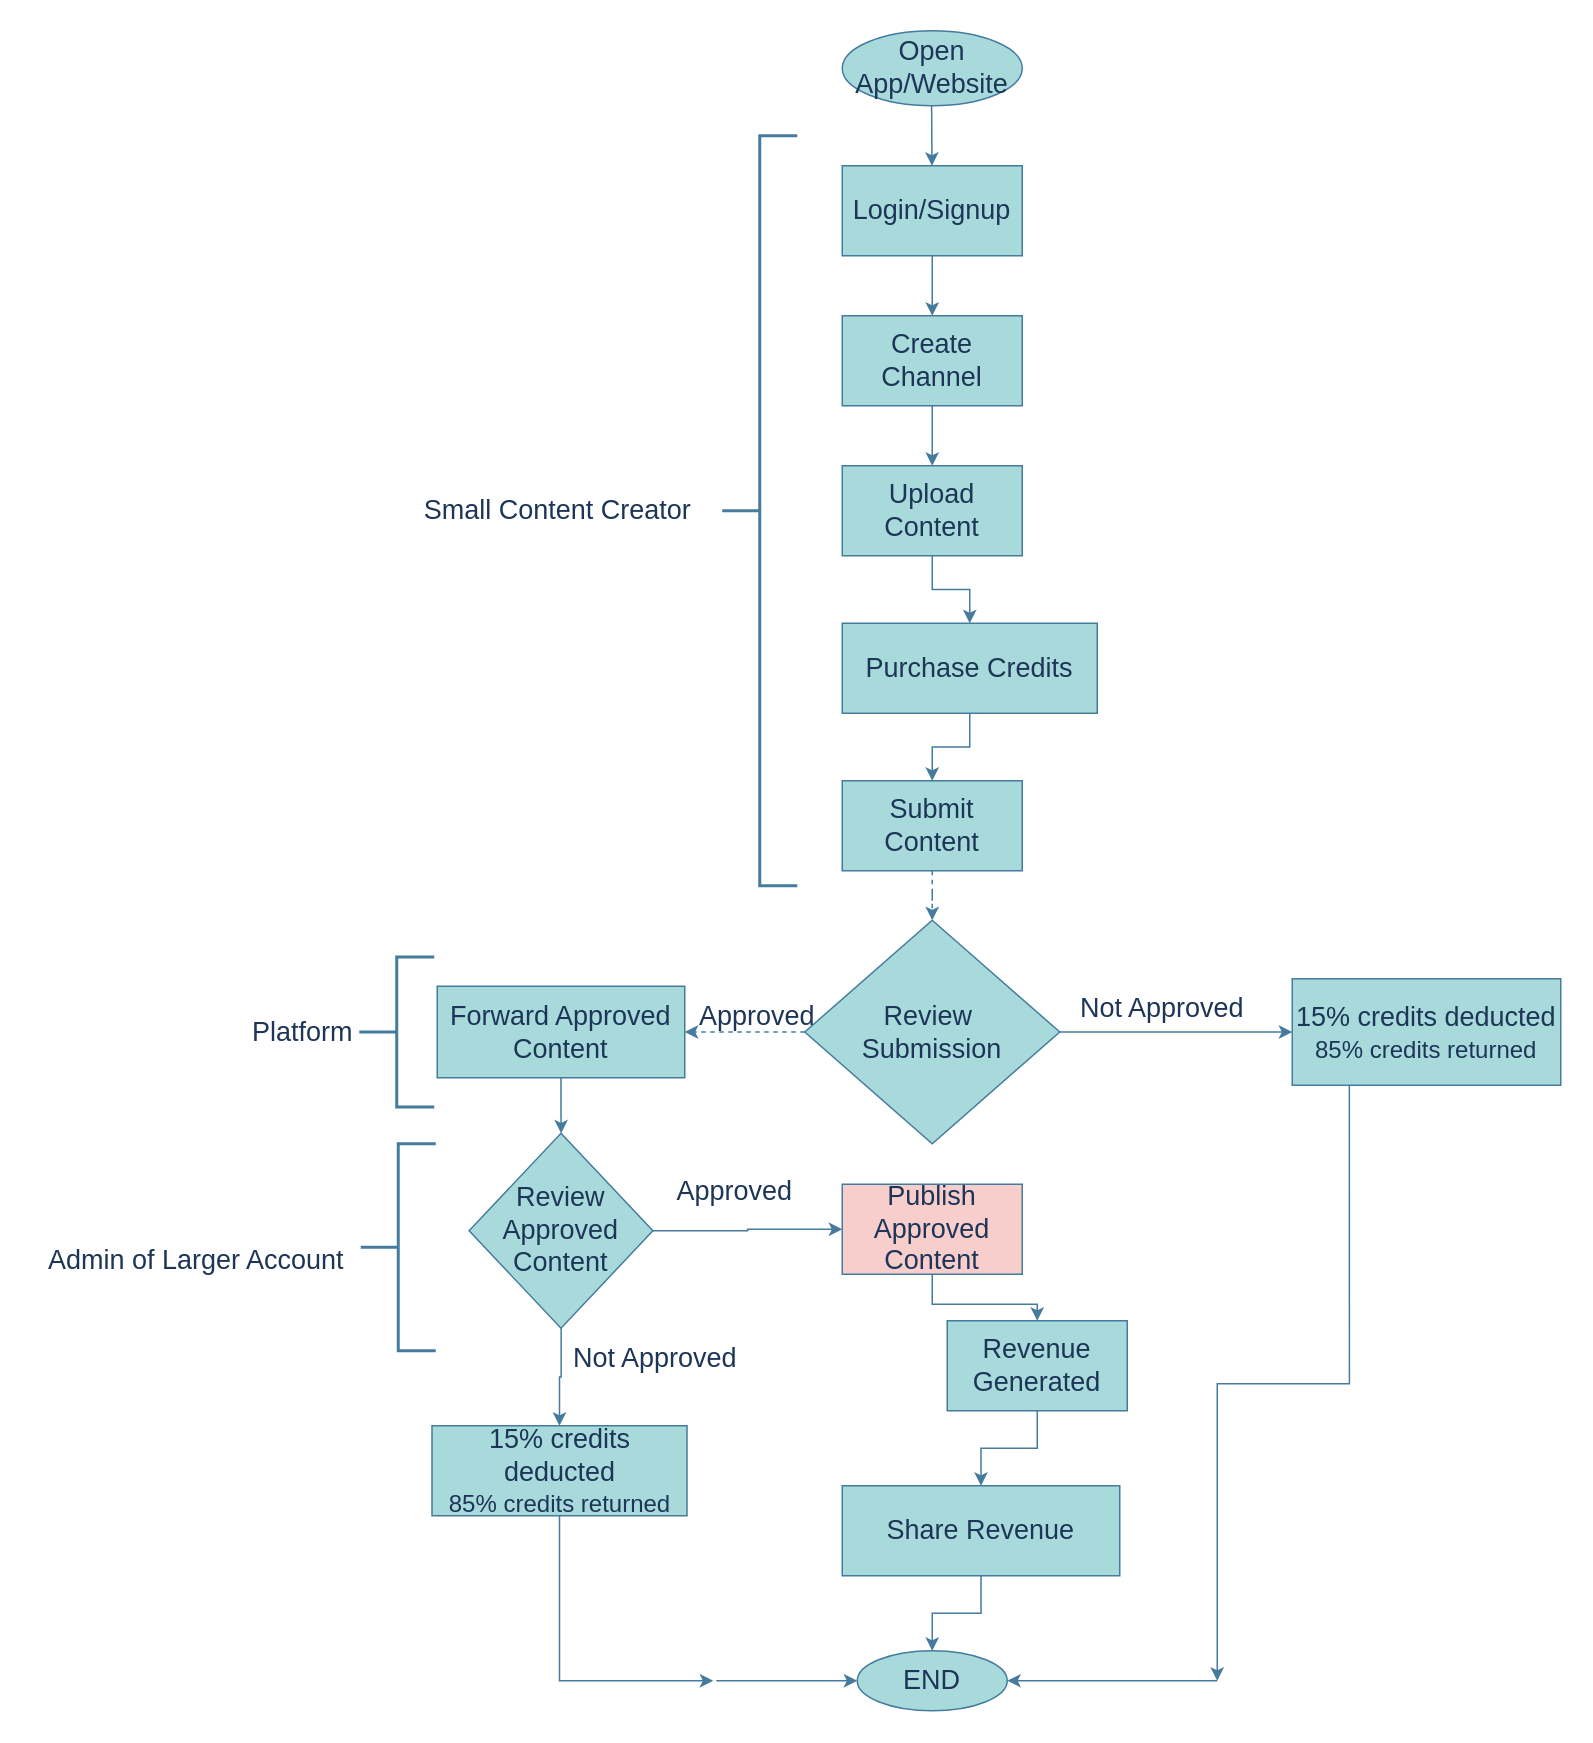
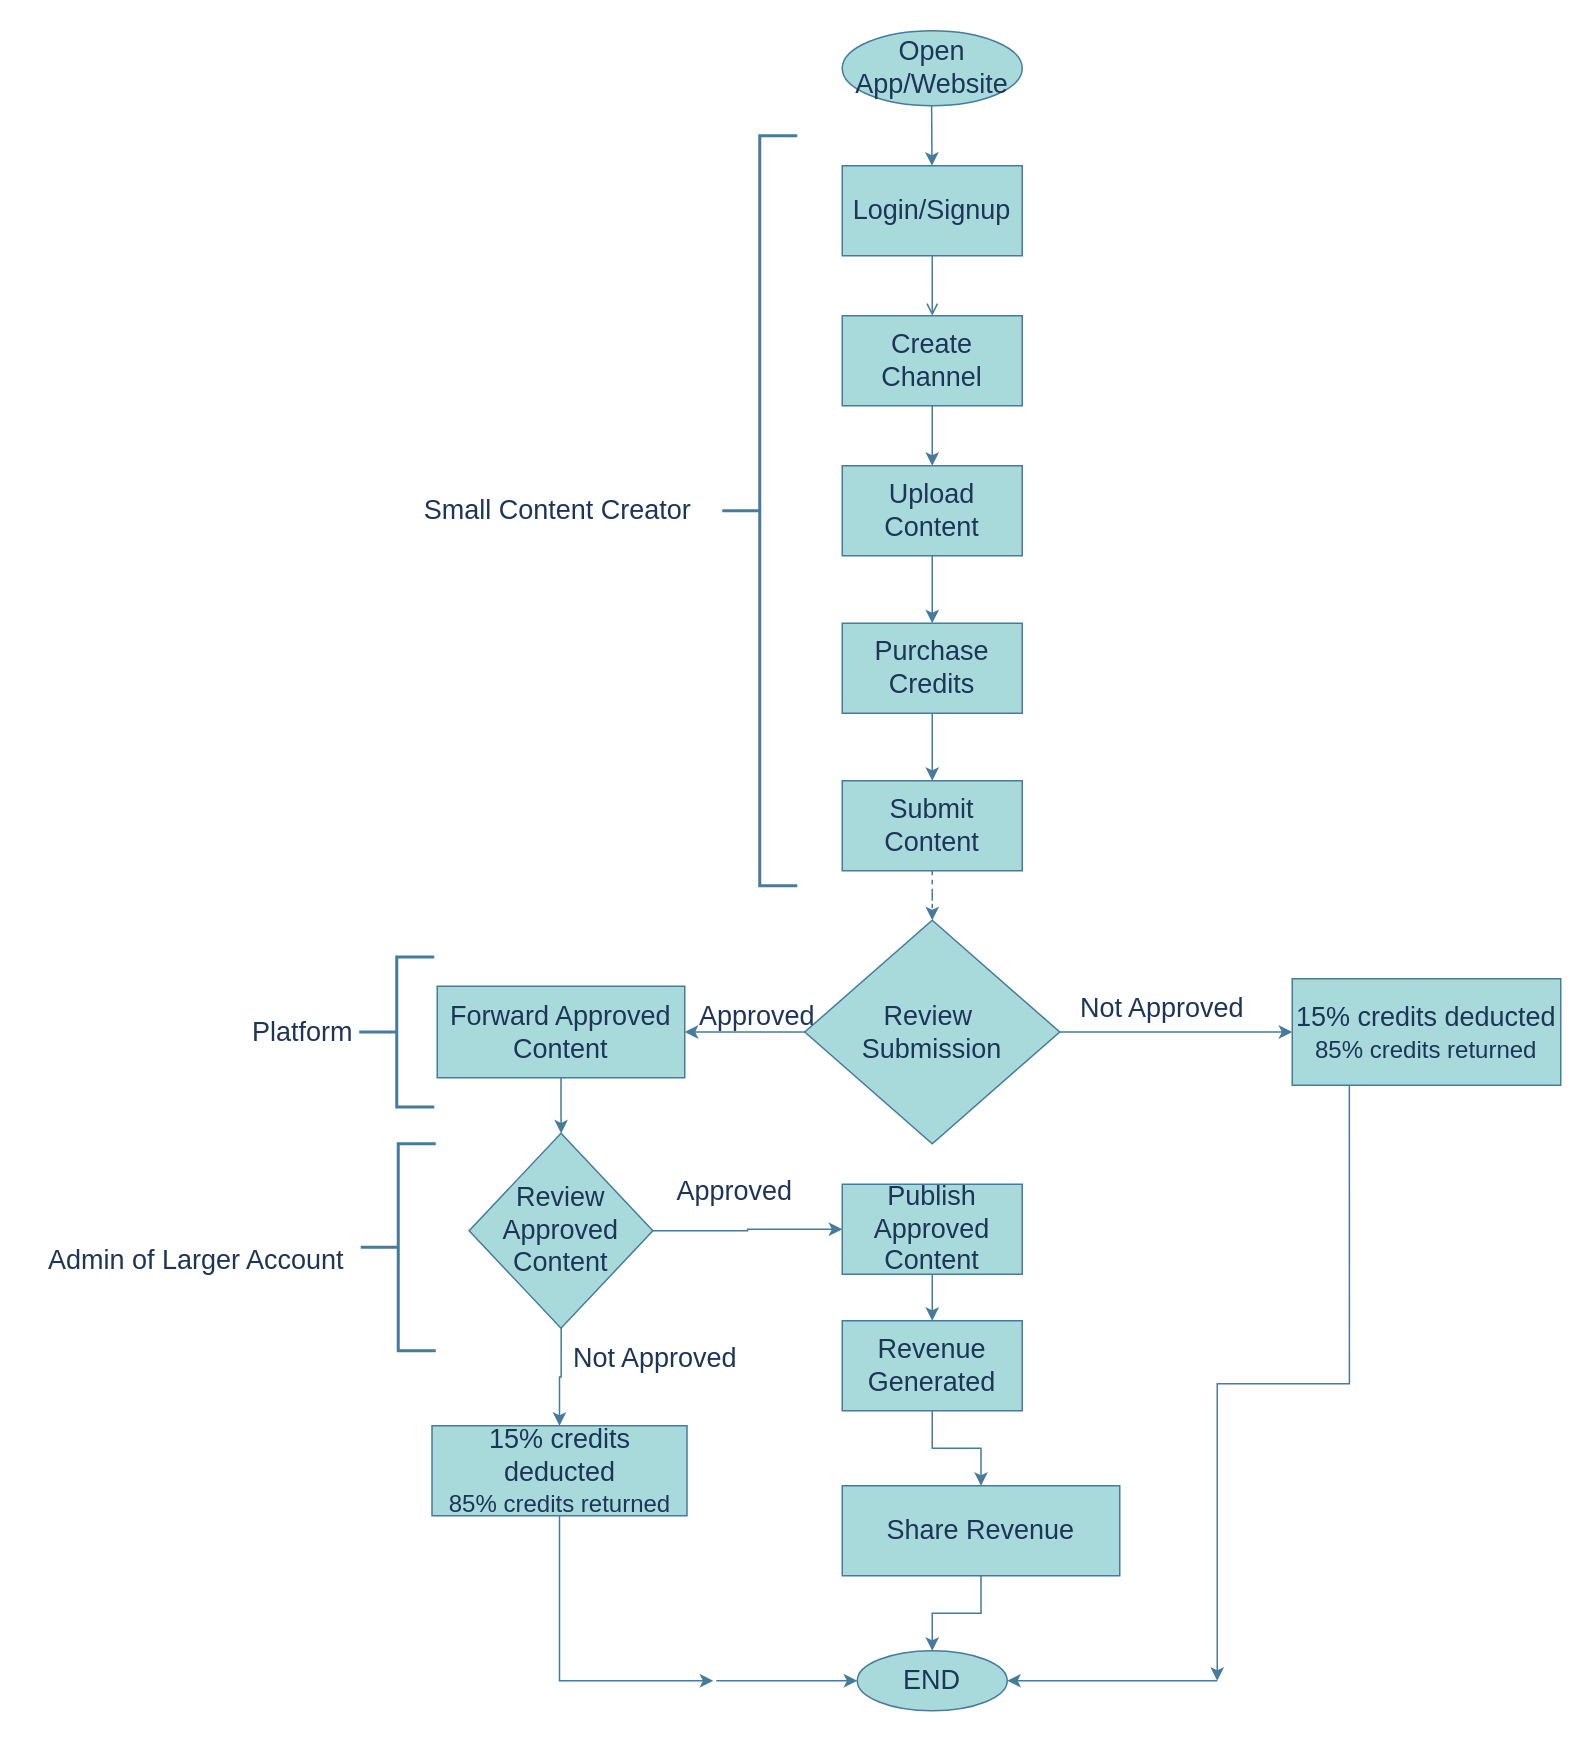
- <mxCell id="4" value="" style="edgeStyle=orthogonalEdgeStyle;rounded=0;orthogonalLoop=1;jettySize=auto;html=1;labelBackgroundColor=none;strokeColor=#457B9D;fontColor=default;" edge="1" parent="1" source="41" target="6"><mxGeometry relative="1" as="geometry" /></mxCell>
+ <mxCell id="4" value="" style="edgeStyle=orthogonalEdgeStyle;rounded=0;orthogonalLoop=1;jettySize=auto;html=1;labelBackgroundColor=none;strokeColor=#457B9D;fontColor=default;endArrow=open;" edge="1" parent="1" source="41" target="6"><mxGeometry relative="1" as="geometry" /></mxCell>
- <mxCell id="10" value="&lt;font style=&quot;font-size: 18px;&quot;&gt;Purchase Credits&lt;/font&gt;" style="rounded=0;whiteSpace=wrap;html=1;labelBackgroundColor=none;fillColor=#A8DADC;strokeColor=#457B9D;fontColor=#1D3557;" vertex="1" parent="1"><mxGeometry x="561" y="415" width="170" height="60" as="geometry" /></mxCell>
+ <mxCell id="10" value="&lt;font style=&quot;font-size: 18px;&quot;&gt;Purchase Credits&lt;/font&gt;" style="rounded=0;whiteSpace=wrap;html=1;labelBackgroundColor=none;fillColor=#A8DADC;strokeColor=#457B9D;fontColor=#1D3557;" vertex="1" parent="1"><mxGeometry x="561" y="415" width="120" height="60" as="geometry" /></mxCell>
- <mxCell id="23" value="" style="edgeStyle=orthogonalEdgeStyle;rounded=0;orthogonalLoop=1;jettySize=auto;html=1;labelBackgroundColor=none;strokeColor=#457B9D;fontColor=default;dashed=1;" edge="1" parent="1" source="25" target="27"><mxGeometry relative="1" as="geometry" /></mxCell>
+ <mxCell id="23" value="" style="edgeStyle=orthogonalEdgeStyle;rounded=0;orthogonalLoop=1;jettySize=auto;html=1;labelBackgroundColor=none;strokeColor=#457B9D;fontColor=default;" edge="1" parent="1" source="25" target="27"><mxGeometry relative="1" as="geometry" /></mxCell>
- <mxCell id="14" value="&lt;font style=&quot;font-size: 18px;&quot;&gt;Publish Approved Content&lt;/font&gt;" style="rounded=0;whiteSpace=wrap;html=1;labelBackgroundColor=none;fillColor=#f8cecc;strokeColor=#457B9D;fontColor=#1D3557;" vertex="1" parent="1"><mxGeometry x="561" y="789" width="120" height="60" as="geometry" /></mxCell>
+ <mxCell id="14" value="&lt;font style=&quot;font-size: 18px;&quot;&gt;Publish Approved Content&lt;/font&gt;" style="rounded=0;whiteSpace=wrap;html=1;labelBackgroundColor=none;fillColor=#A8DADC;strokeColor=#457B9D;fontColor=#1D3557;" vertex="1" parent="1"><mxGeometry x="561" y="789" width="120" height="60" as="geometry" /></mxCell>
- <mxCell id="16" value="&lt;font style=&quot;font-size: 18px;&quot;&gt;Revenue Generated&lt;/font&gt;" style="rounded=0;whiteSpace=wrap;html=1;labelBackgroundColor=none;fillColor=#A8DADC;strokeColor=#457B9D;fontColor=#1D3557;" vertex="1" parent="1"><mxGeometry x="631" y="880" width="120" height="60" as="geometry" /></mxCell>
+ <mxCell id="16" value="&lt;font style=&quot;font-size: 18px;&quot;&gt;Revenue Generated&lt;/font&gt;" style="rounded=0;whiteSpace=wrap;html=1;labelBackgroundColor=none;fillColor=#A8DADC;strokeColor=#457B9D;fontColor=#1D3557;" vertex="1" parent="1"><mxGeometry x="561" y="880" width="120" height="60" as="geometry" /></mxCell>
